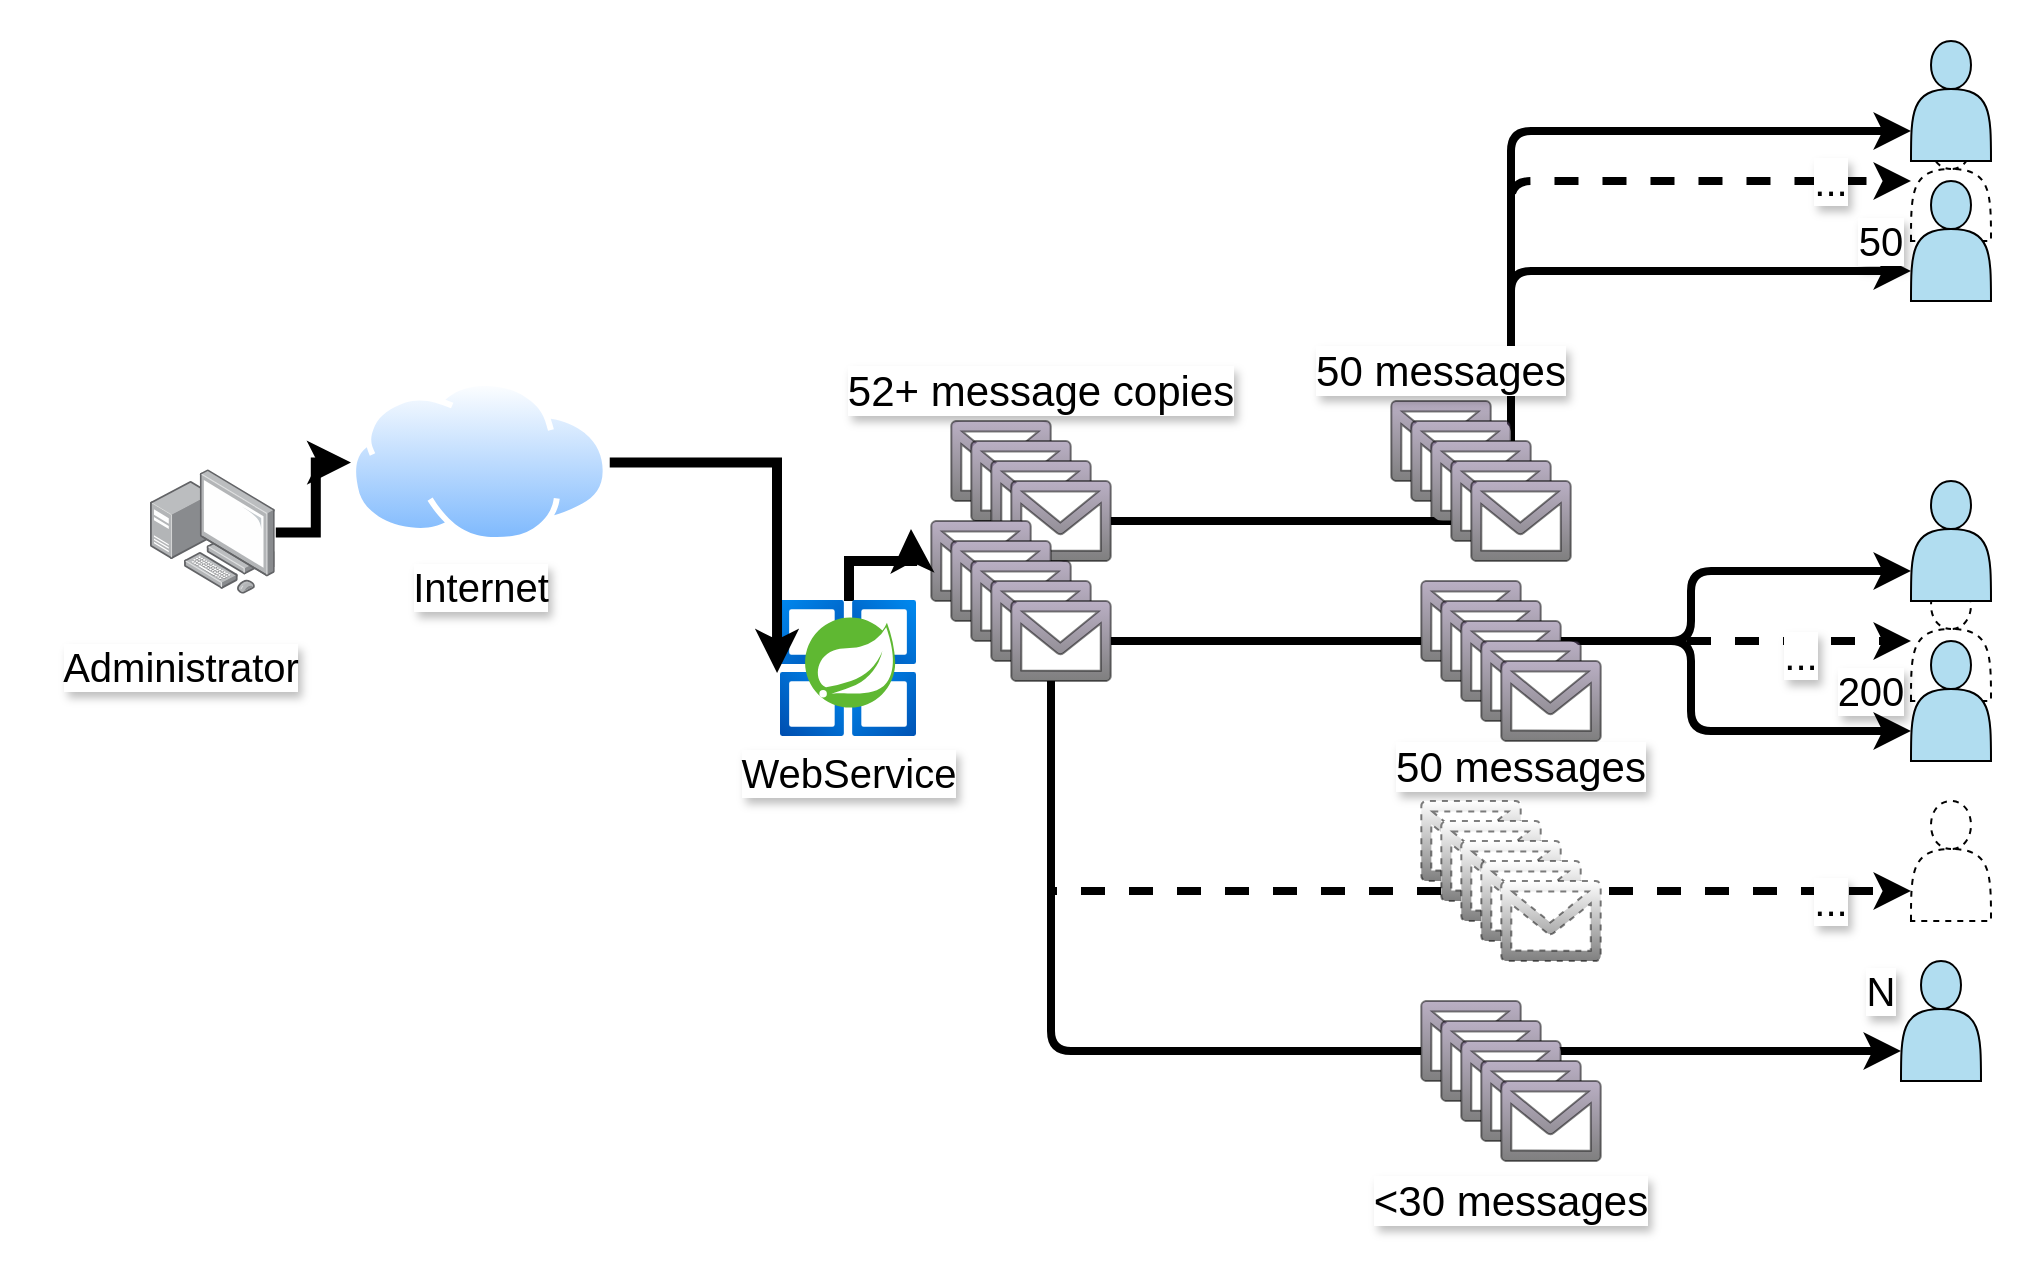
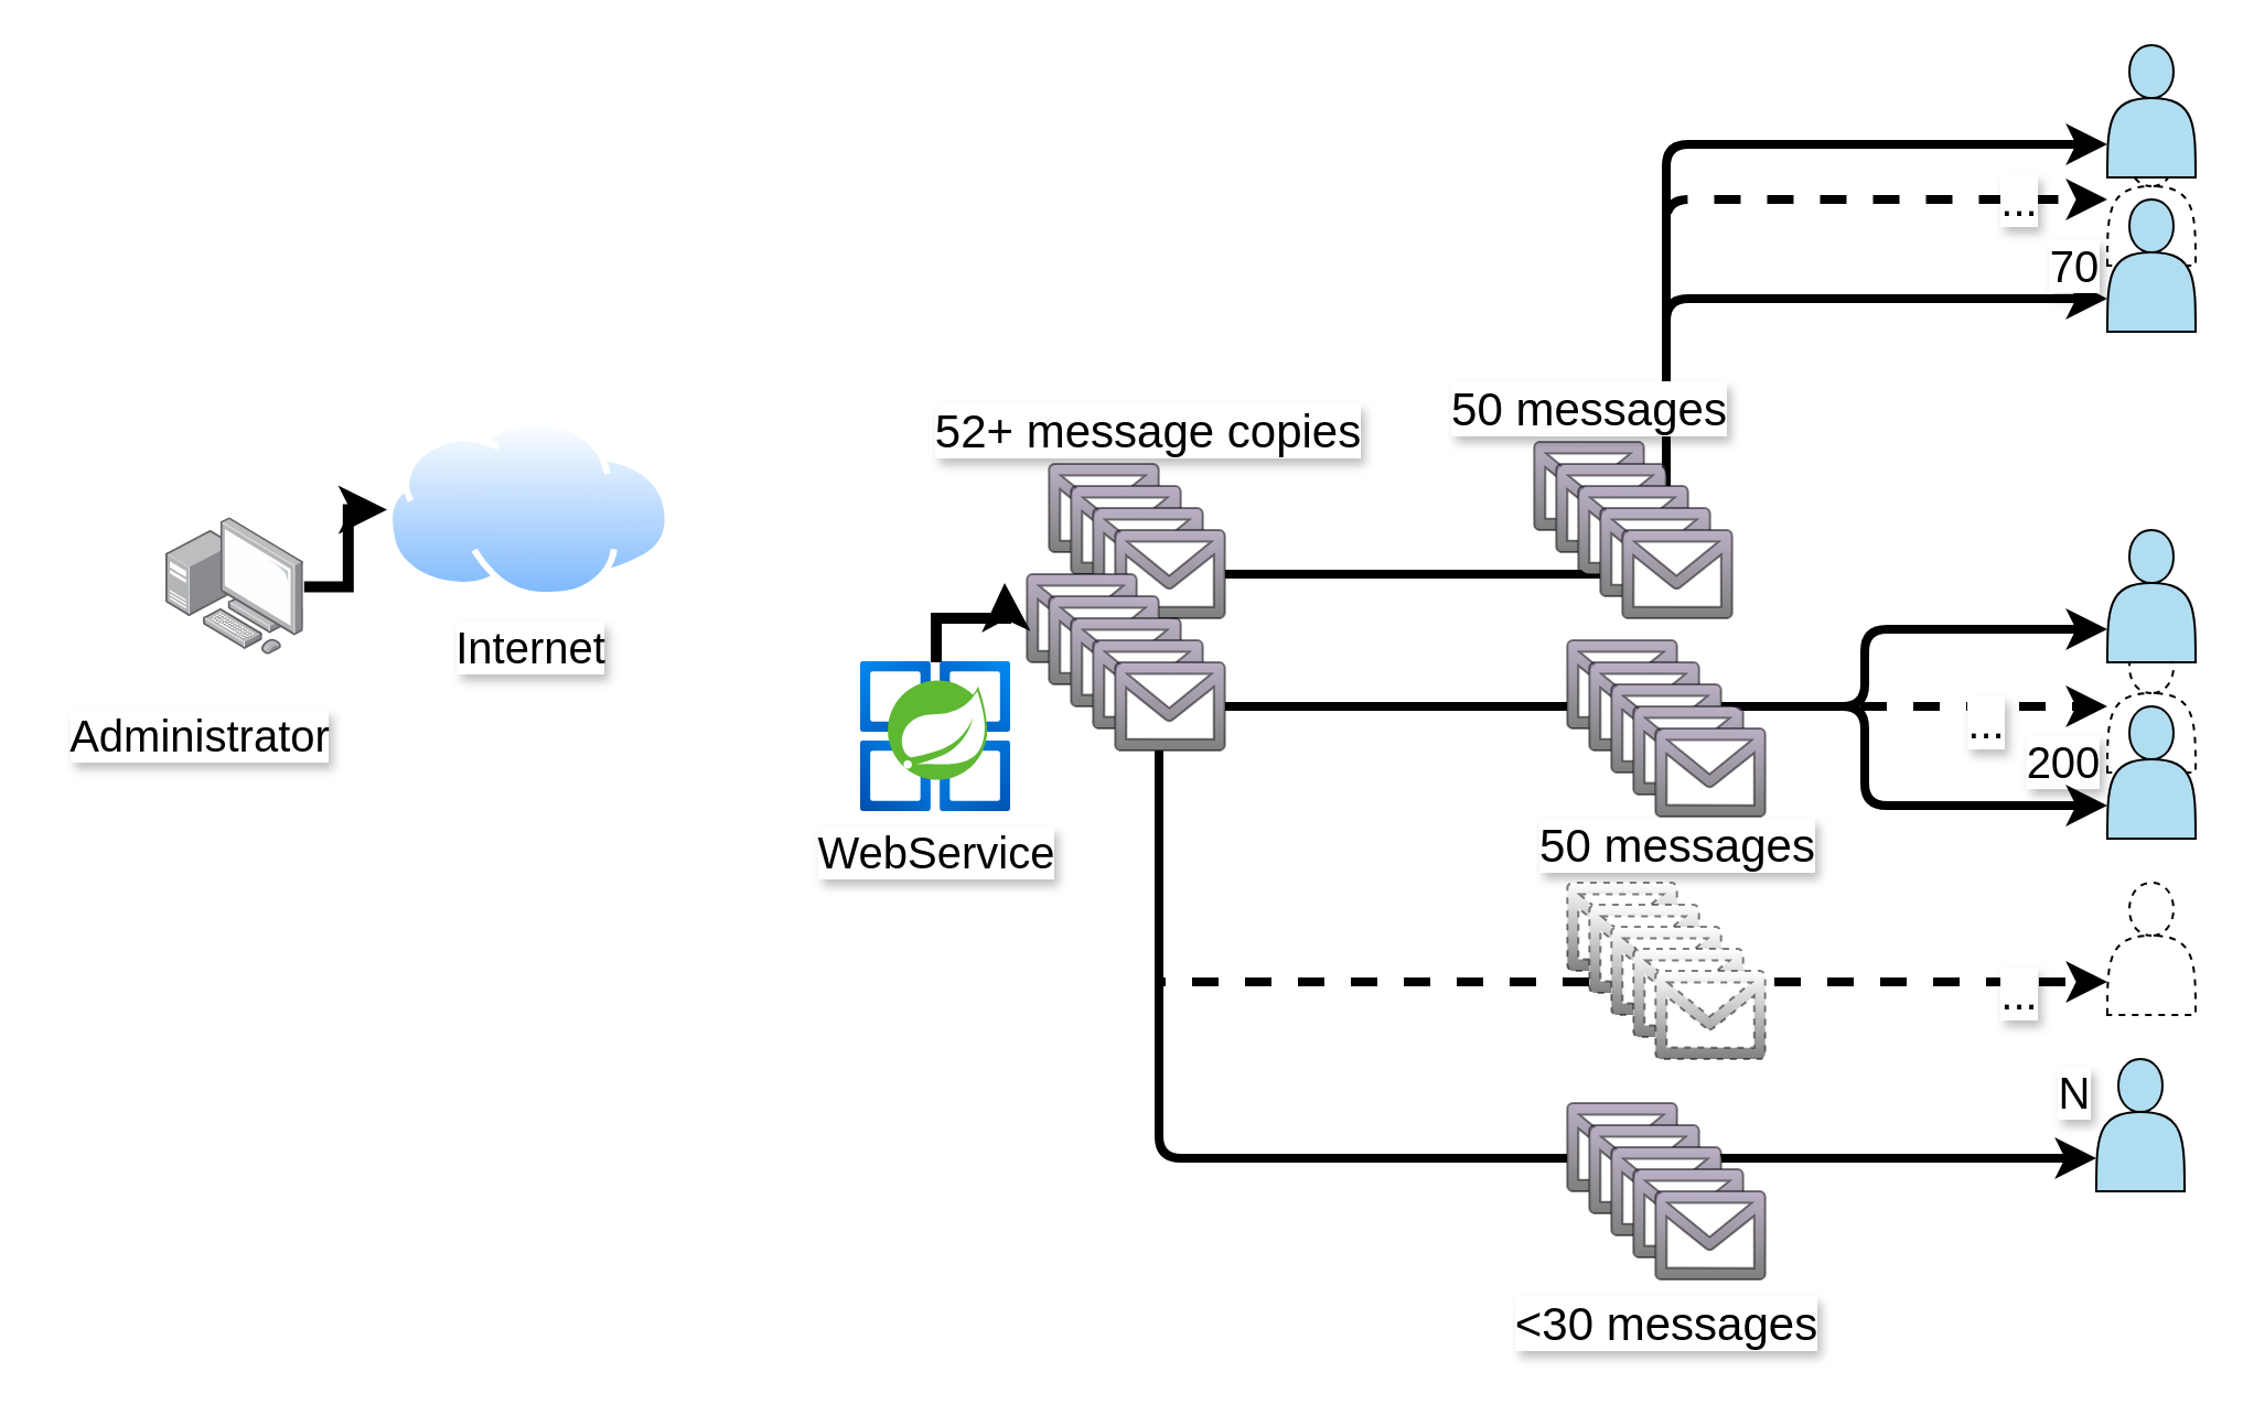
- <mxCell id="28" value="50" style="text;html=1;align=center;verticalAlign=middle;resizable=0;points=[];autosize=1;strokeColor=none;fillColor=none;labelBackgroundColor=default;labelBorderColor=none;textShadow=1;fontSize=20;" vertex="1" parent="1"><mxGeometry x="915" y="100" width="50" height="40" as="geometry" /></mxCell>
+ <mxCell id="28" value="70" style="text;html=1;align=center;verticalAlign=middle;resizable=0;points=[];autosize=1;strokeColor=none;fillColor=none;labelBackgroundColor=default;labelBorderColor=none;textShadow=1;fontSize=20;" vertex="1" parent="1"><mxGeometry x="915" y="100" width="50" height="40" as="geometry" /></mxCell>
- <mxCell id="114" style="edgeStyle=orthogonalEdgeStyle;rounded=0;orthogonalLoop=1;jettySize=auto;html=1;exitX=1;exitY=0.5;exitDx=0;exitDy=0;entryX=-0.029;entryY=0.529;entryDx=0;entryDy=0;entryPerimeter=0;strokeWidth=5;" edge="1" parent="1" source="111" target="110"><mxGeometry relative="1" as="geometry" /></mxCell>
